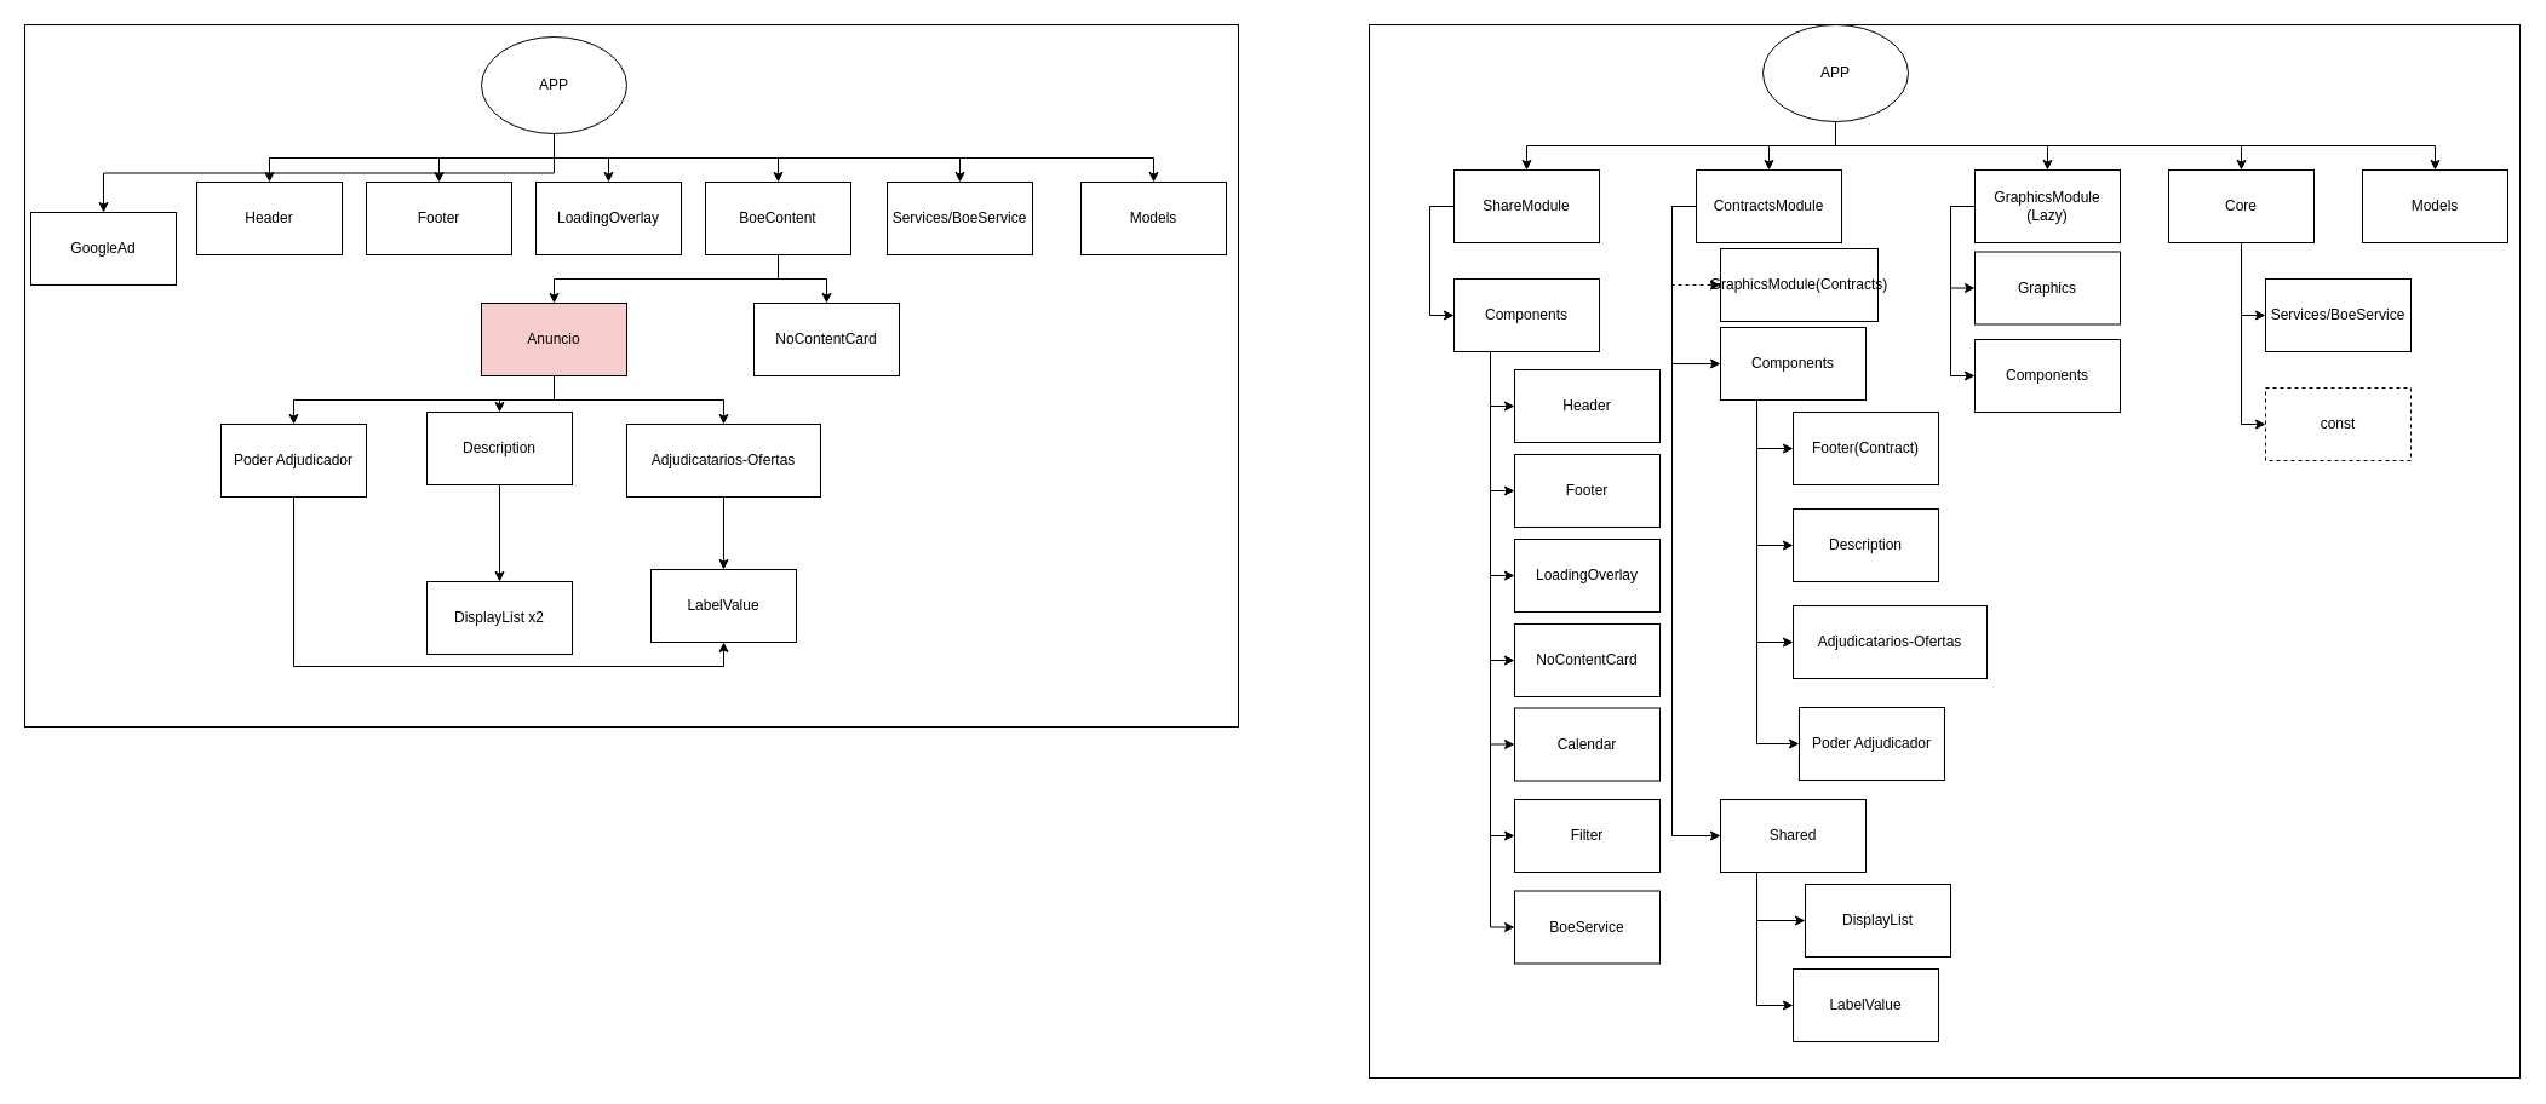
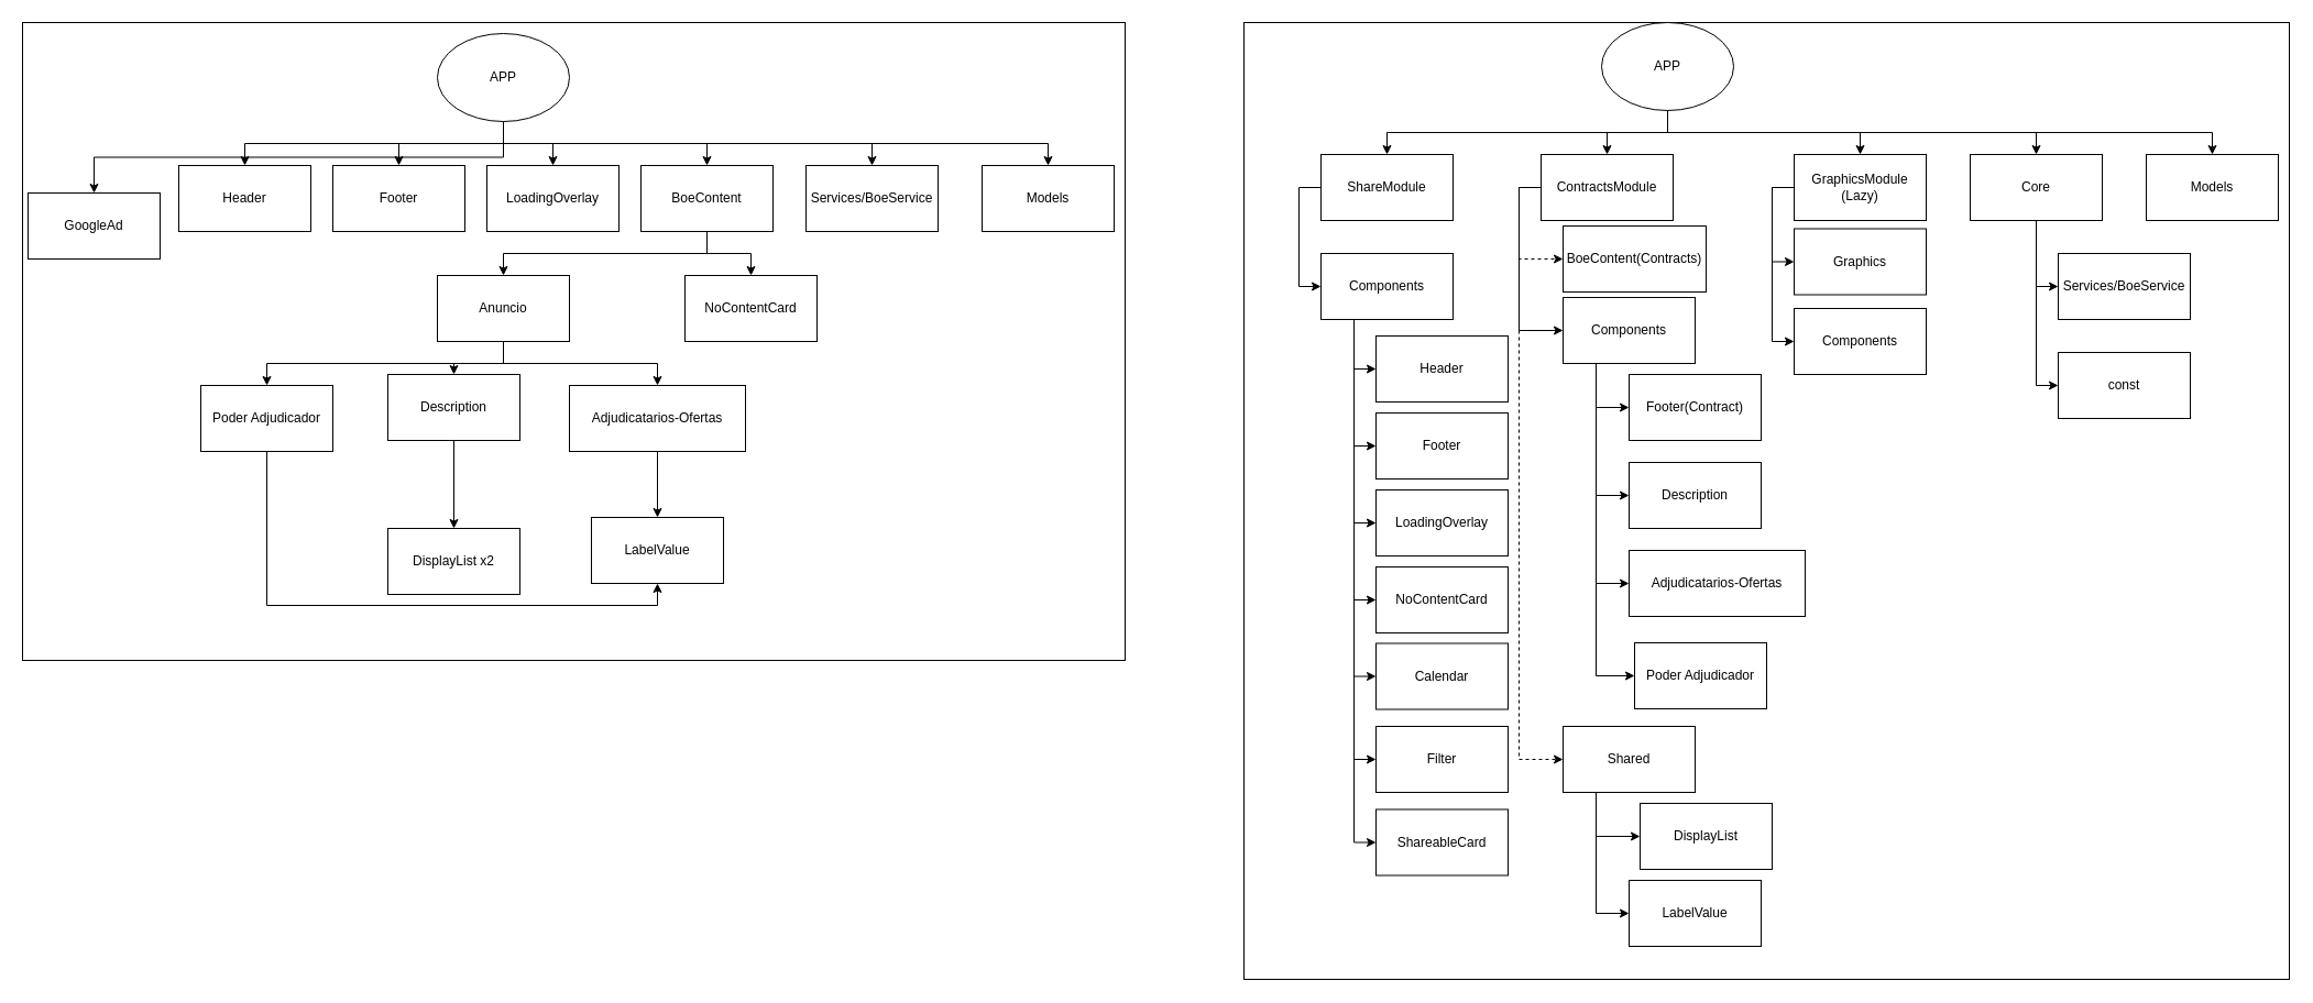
- <mxCell id="9" value="GraphicsModule(Contracts)" style="rounded=0;whiteSpace=wrap;html=1;" parent="1" vertex="1"><mxGeometry x="1420" y="205" width="130" height="60" as="geometry" /></mxCell>
+ <mxCell id="9" value="BoeContent(Contracts)" style="rounded=0;whiteSpace=wrap;html=1;" parent="1" vertex="1"><mxGeometry x="1420" y="205" width="130" height="60" as="geometry" /></mxCell>
- <mxCell id="36" value="Anuncio" style="rounded=0;whiteSpace=wrap;html=1;fillColor=#f8cecc;" parent="1" vertex="1"><mxGeometry x="397" y="250" width="120" height="60" as="geometry" /></mxCell>
+ <mxCell id="36" value="Anuncio" style="rounded=0;whiteSpace=wrap;html=1;" parent="1" vertex="1"><mxGeometry x="397" y="250" width="120" height="60" as="geometry" /></mxCell>
- <mxCell id="49" value="const" style="rounded=0;whiteSpace=wrap;html=1;dashed=1;" parent="1" vertex="1"><mxGeometry x="1870" y="320" width="120" height="60" as="geometry" /></mxCell>
+ <mxCell id="49" value="const" style="rounded=0;whiteSpace=wrap;html=1;" parent="1" vertex="1"><mxGeometry x="1870" y="320" width="120" height="60" as="geometry" /></mxCell>
- <mxCell id="54" style="edgeStyle=orthogonalEdgeStyle;rounded=0;orthogonalLoop=1;jettySize=auto;html=1;exitX=0;exitY=0.5;exitDx=0;exitDy=0;entryX=0;entryY=0.5;entryDx=0;entryDy=0;" parent="1" source="55" target="78" edge="1"><mxGeometry relative="1" as="geometry" /></mxCell>
+ <mxCell id="54" style="edgeStyle=orthogonalEdgeStyle;rounded=0;orthogonalLoop=1;jettySize=auto;html=1;exitX=0;exitY=0.5;exitDx=0;exitDy=0;entryX=0;entryY=0.5;entryDx=0;entryDy=0;dashed=1;" parent="1" source="55" target="78" edge="1"><mxGeometry relative="1" as="geometry" /></mxCell>
- <mxCell id="87" value="BoeService" style="rounded=0;whiteSpace=wrap;html=1;" parent="1" vertex="1"><mxGeometry x="1250" y="735.5" width="120" height="60" as="geometry" /></mxCell>
+ <mxCell id="87" value="ShareableCard" style="rounded=0;whiteSpace=wrap;html=1;" parent="1" vertex="1"><mxGeometry x="1250" y="735.5" width="120" height="60" as="geometry" /></mxCell>
